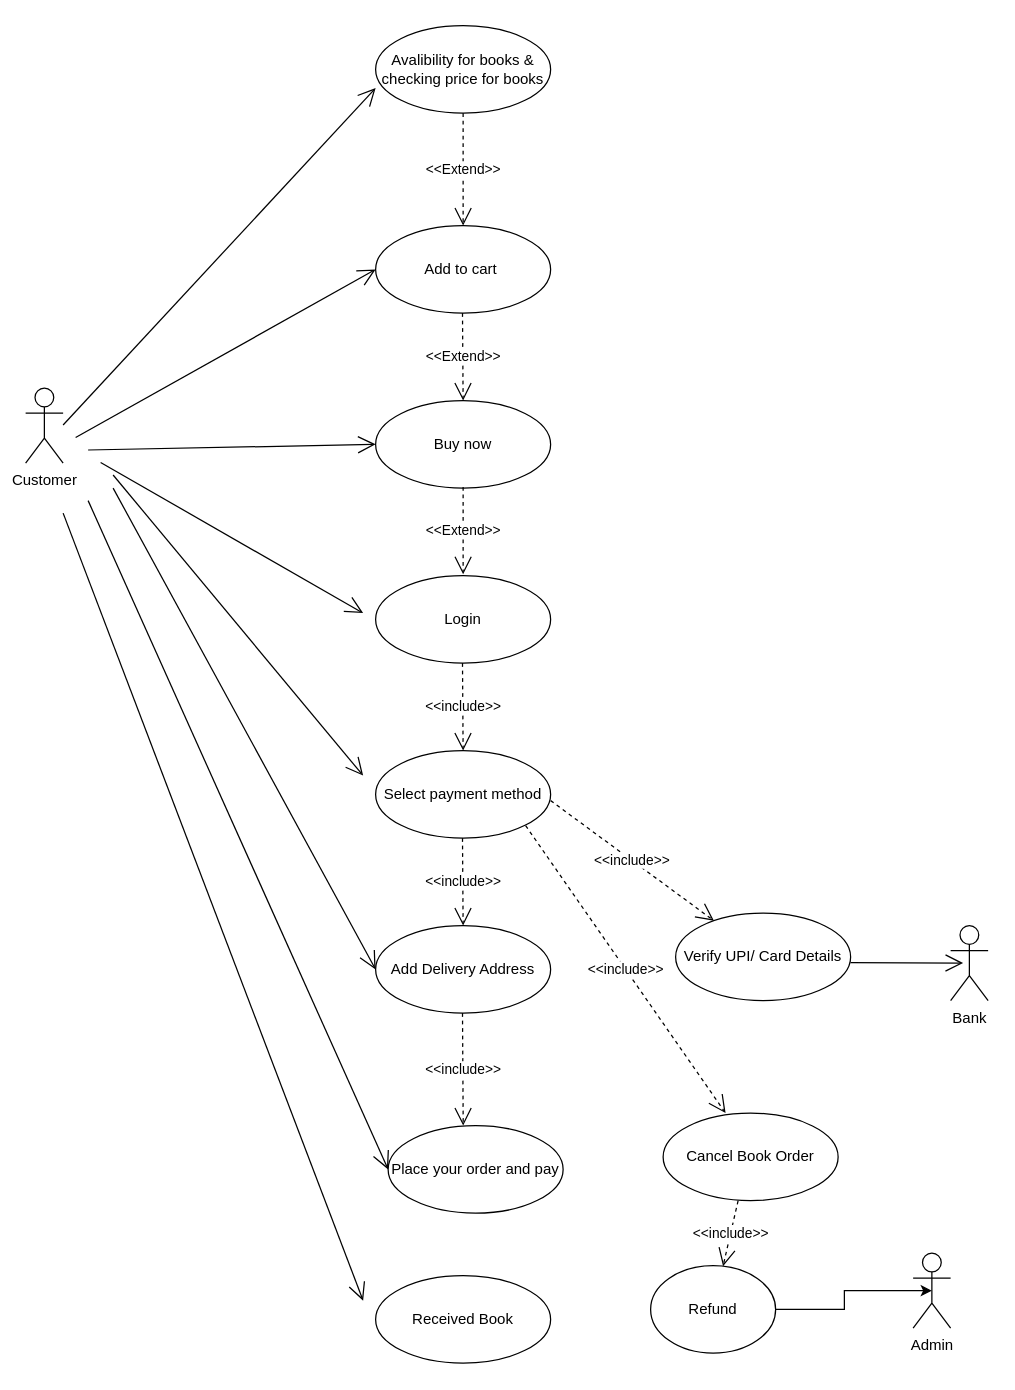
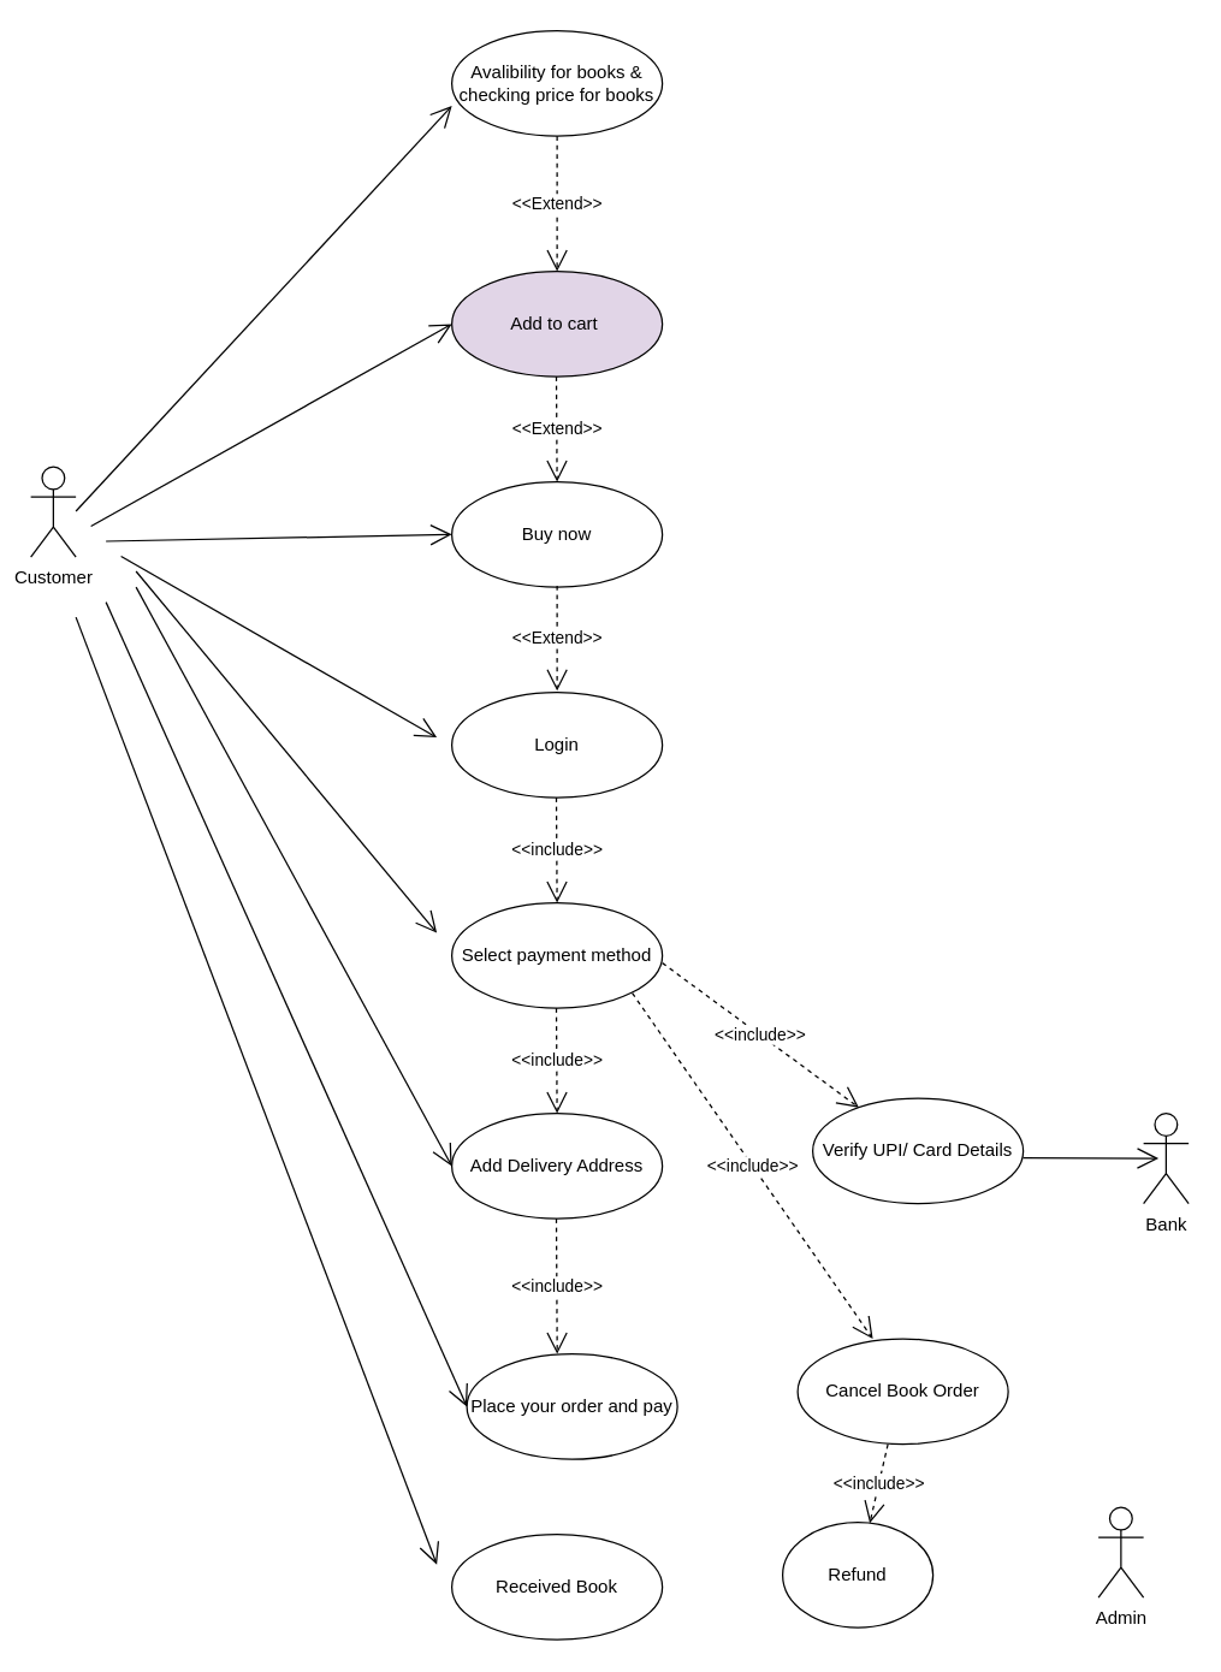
- <mxCell id="6" value="Add to cart&amp;nbsp;" style="ellipse;whiteSpace=wrap;html=1;" vertex="1" parent="1"><mxGeometry x="300" y="180" width="140" height="70" as="geometry" /></mxCell>
+ <mxCell id="6" value="Add to cart&amp;nbsp;" style="ellipse;whiteSpace=wrap;html=1;fillColor=#e1d5e7;" vertex="1" parent="1"><mxGeometry x="300" y="180" width="140" height="70" as="geometry" /></mxCell>
- <mxCell id="14" value="" style="edgeStyle=orthogonalEdgeStyle;rounded=0;orthogonalLoop=1;jettySize=auto;html=1;entryX=0.5;entryY=0.5;entryDx=0;entryDy=0;entryPerimeter=0;" edge="1" parent="1" source="15" target="25"><mxGeometry relative="1" as="geometry" /></mxCell>
